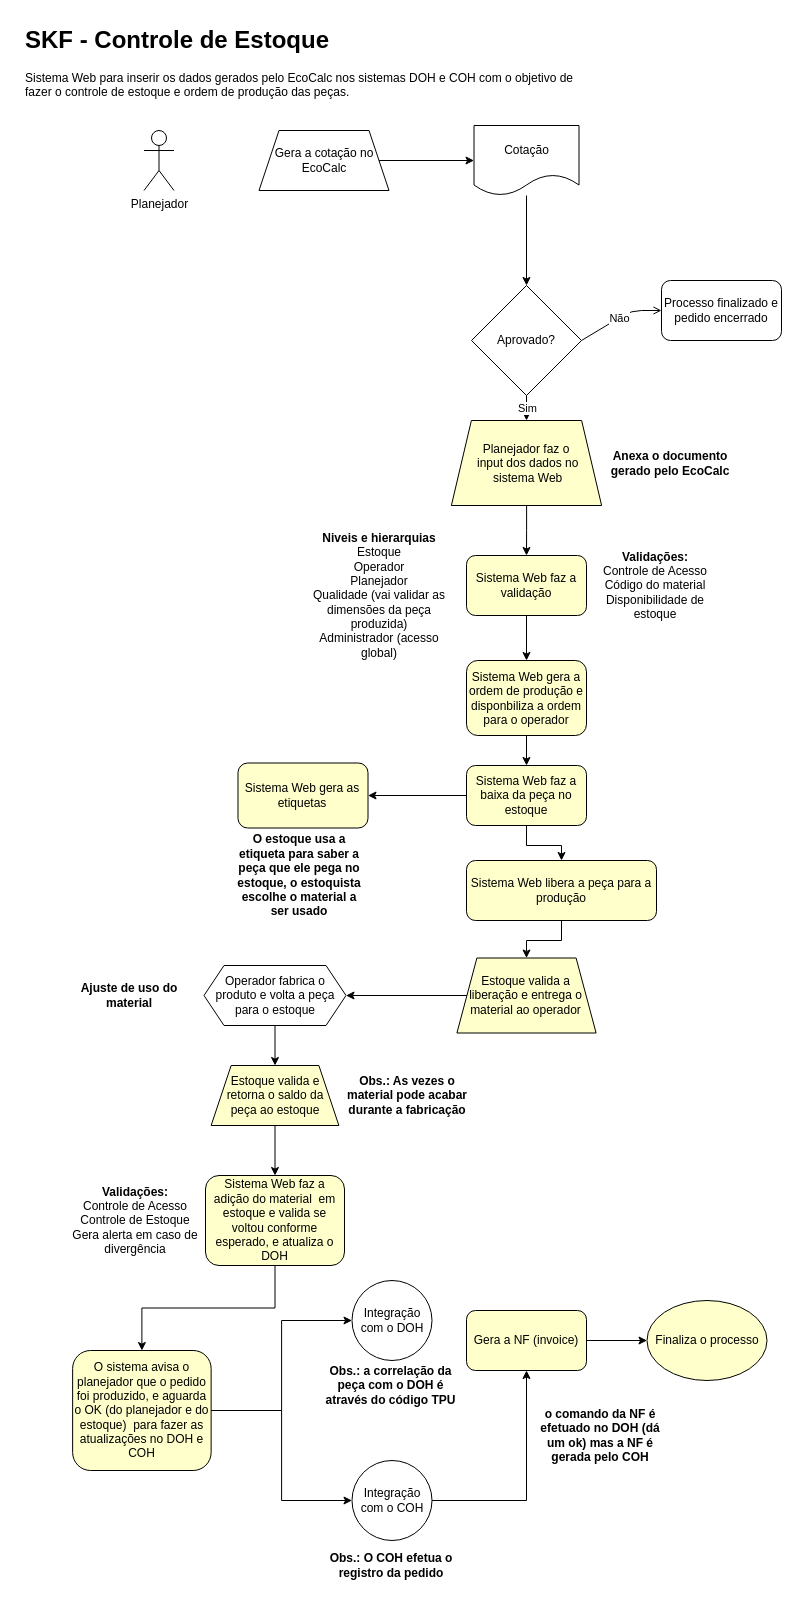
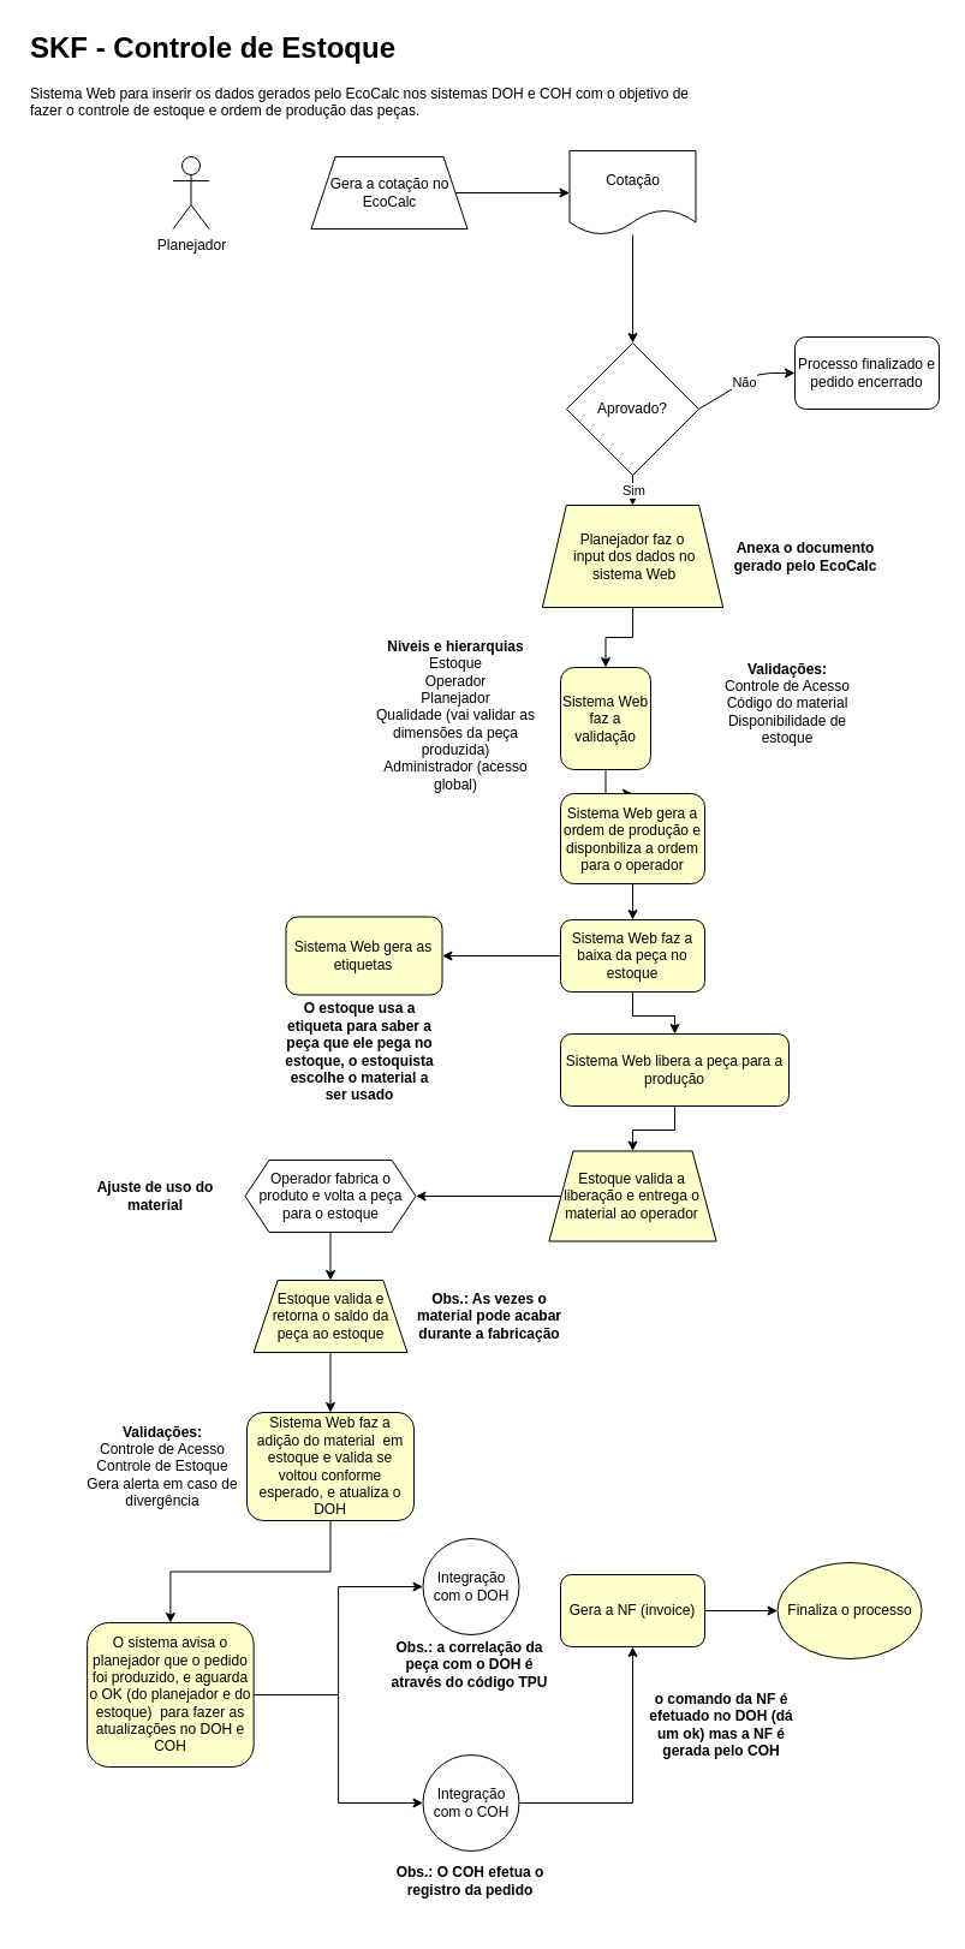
- <mxCell id="5" value="" style="endArrow=open;html=1;exitX=1;exitY=0.5;exitDx=0;exitDy=0;entryX=0;entryY=0.5;entryDx=0;entryDy=0;" parent="1" source="3" target="4" edge="1"><mxGeometry relative="1" as="geometry"><mxPoint x="571" y="315" as="sourcePoint" /><mxPoint x="671" y="315" as="targetPoint" /><Array as="points"><mxPoint x="631" y="310" /></Array></mxGeometry></mxCell>
+ <mxCell id="5" value="" style="endArrow=classic;html=1;exitX=1;exitY=0.5;exitDx=0;exitDy=0;entryX=0;entryY=0.5;entryDx=0;entryDy=0;" parent="1" source="3" target="4" edge="1"><mxGeometry relative="1" as="geometry"><mxPoint x="571" y="315" as="sourcePoint" /><mxPoint x="671" y="315" as="targetPoint" /><Array as="points"><mxPoint x="631" y="310" /></Array></mxGeometry></mxCell>
- <mxCell id="12" value="Sistema Web faz a validação" style="rounded=1;whiteSpace=wrap;html=1;fillColor=#FFFFCC;" parent="1" vertex="1"><mxGeometry x="466" y="555" width="120" height="60" as="geometry" /></mxCell>
+ <mxCell id="12" value="Sistema Web faz a validação" style="rounded=1;whiteSpace=wrap;html=1;fillColor=#FFFFCC;" parent="1" vertex="1"><mxGeometry x="466" y="555" width="75" height="85" as="geometry" /></mxCell>
